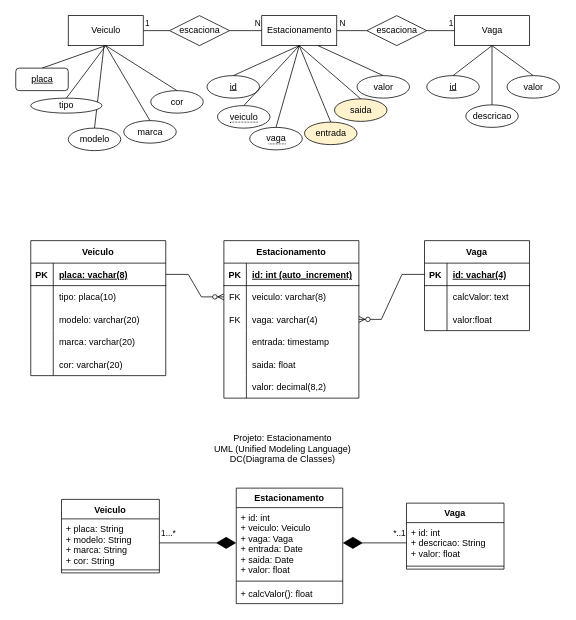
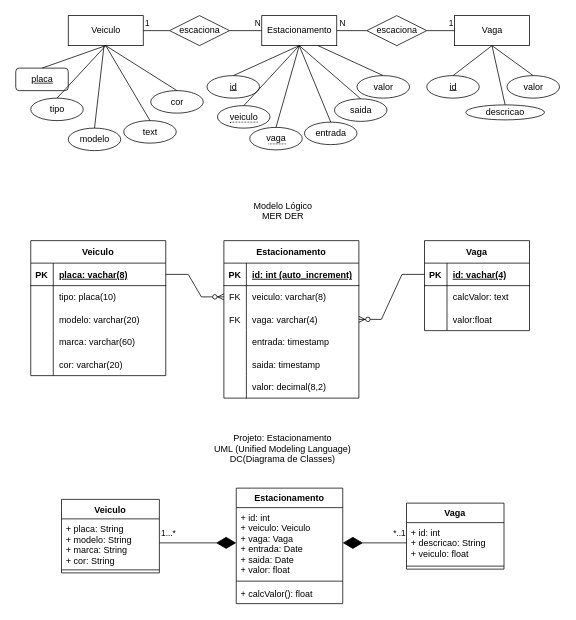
- <mxCell id="14" value="tipo" style="ellipse;whiteSpace=wrap;html=1;align=center;" vertex="1" parent="1"><mxGeometry x="40.5" y="130" width="95" height="20" as="geometry" /></mxCell>
+ <mxCell id="14" value="tipo" style="ellipse;whiteSpace=wrap;html=1;align=center;" vertex="1" parent="1"><mxGeometry x="40.5" y="130" width="70" height="30" as="geometry" /></mxCell>
- <mxCell id="22" value="saida" style="ellipse;whiteSpace=wrap;html=1;align=center;fillColor=#fff2cc;" vertex="1" parent="1"><mxGeometry x="445.5" y="131" width="70" height="30" as="geometry" /></mxCell>
+ <mxCell id="22" value="saida" style="ellipse;whiteSpace=wrap;html=1;align=center;" vertex="1" parent="1"><mxGeometry x="445.5" y="131" width="70" height="30" as="geometry" /></mxCell>
- <mxCell id="86" value="descricao" style="ellipse;whiteSpace=wrap;html=1;align=center;" vertex="1" parent="1"><mxGeometry x="620.5" y="139" width="70" height="30" as="geometry" /></mxCell>
+ <mxCell id="86" value="descricao" style="ellipse;whiteSpace=wrap;html=1;align=center;" vertex="1" parent="1"><mxGeometry x="620.5" y="139" width="105" height="20" as="geometry" /></mxCell>
- <mxCell id="10" value="marca" style="ellipse;whiteSpace=wrap;html=1;align=center;" vertex="1" parent="1"><mxGeometry x="164.5" y="160" width="70" height="30" as="geometry" /></mxCell>
+ <mxCell id="10" value="text" style="ellipse;whiteSpace=wrap;html=1;align=center;" vertex="1" parent="1"><mxGeometry x="164.5" y="160" width="70" height="30" as="geometry" /></mxCell>
- <mxCell id="20" value="entrada" style="ellipse;whiteSpace=wrap;html=1;align=center;fillColor=#fff2cc;" vertex="1" parent="1"><mxGeometry x="405.5" y="162" width="70" height="30" as="geometry" /></mxCell>
+ <mxCell id="20" value="entrada" style="ellipse;whiteSpace=wrap;html=1;align=center;" vertex="1" parent="1"><mxGeometry x="405.5" y="162" width="70" height="30" as="geometry" /></mxCell>
+ <mxCell id="65" value="Modelo Lógico&#10;MER DER" style="text;strokeColor=none;fillColor=none;spacingLeft=4;spacingRight=4;overflow=hidden;rotatable=0;points=[[0,0.5],[1,0.5]];portConstraint=eastwest;fontSize=12;align=center;" vertex="1" parent="1"><mxGeometry x="287" y="260" width="180" height="39" as="geometry" /></mxCell>
- <mxCell id="41" value="marca: varchar(20)" style="shape=partialRectangle;connectable=0;fillColor=none;top=0;left=0;bottom=0;right=0;align=left;spacingLeft=6;overflow=hidden;" vertex="1" parent="39"><mxGeometry x="30" width="150" height="30" as="geometry"><mxRectangle width="150" height="30" as="alternateBounds" /></mxGeometry></mxCell>
+ <mxCell id="41" value="marca: varchar(60)" style="shape=partialRectangle;connectable=0;fillColor=none;top=0;left=0;bottom=0;right=0;align=left;spacingLeft=6;overflow=hidden;" vertex="1" parent="39"><mxGeometry x="30" width="150" height="30" as="geometry"><mxRectangle width="150" height="30" as="alternateBounds" /></mxGeometry></mxCell>
- <mxCell id="60" value="saida: float" style="shape=partialRectangle;connectable=0;fillColor=none;top=0;left=0;bottom=0;right=0;align=left;spacingLeft=6;overflow=hidden;" vertex="1" parent="58"><mxGeometry x="30" width="150" height="30" as="geometry"><mxRectangle width="150" height="30" as="alternateBounds" /></mxGeometry></mxCell>
+ <mxCell id="60" value="saida: timestamp" style="shape=partialRectangle;connectable=0;fillColor=none;top=0;left=0;bottom=0;right=0;align=left;spacingLeft=6;overflow=hidden;" vertex="1" parent="58"><mxGeometry x="30" width="150" height="30" as="geometry"><mxRectangle width="150" height="30" as="alternateBounds" /></mxGeometry></mxCell>
- <mxCell id="96" value="+ id: int&#10;+ descricao: String&#10;+ valor: float" style="text;strokeColor=none;fillColor=none;align=left;verticalAlign=top;spacingLeft=4;spacingRight=4;overflow=hidden;rotatable=0;points=[[0,0.5],[1,0.5]];portConstraint=eastwest;" vertex="1" parent="95"><mxGeometry y="26" width="130" height="54" as="geometry" /></mxCell>
+ <mxCell id="96" value="+ id: int&#10;+ descricao: String&#10;+ veiculo: float" style="text;strokeColor=none;fillColor=none;align=left;verticalAlign=top;spacingLeft=4;spacingRight=4;overflow=hidden;rotatable=0;points=[[0,0.5],[1,0.5]];portConstraint=eastwest;" vertex="1" parent="95"><mxGeometry y="26" width="130" height="54" as="geometry" /></mxCell>
